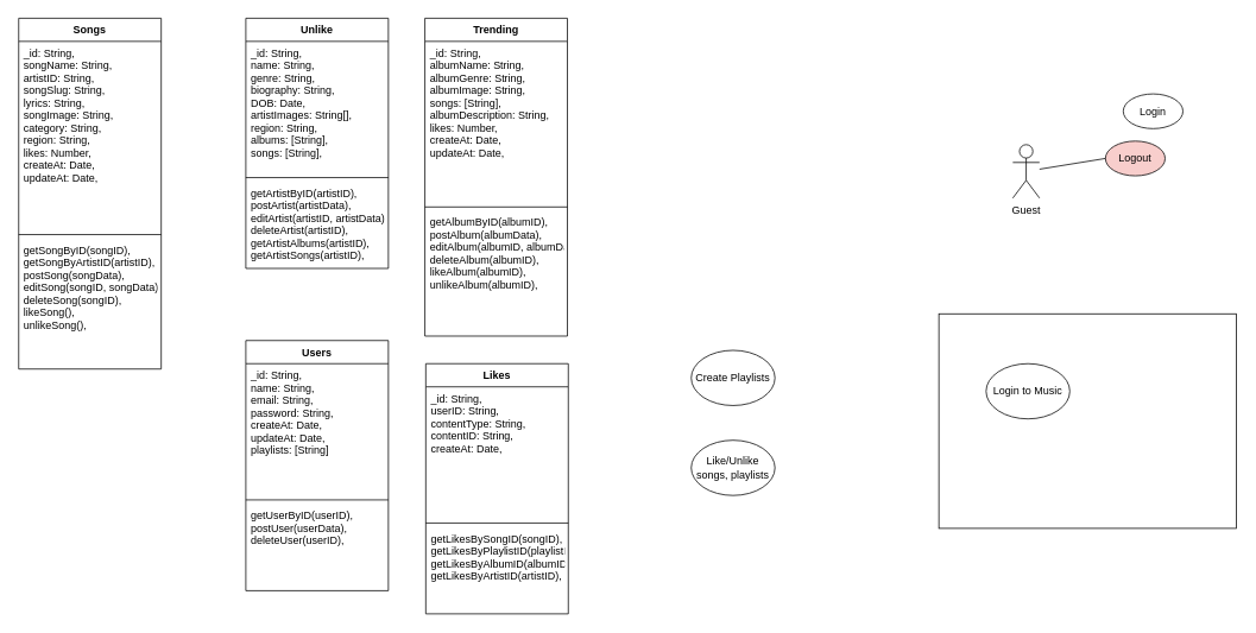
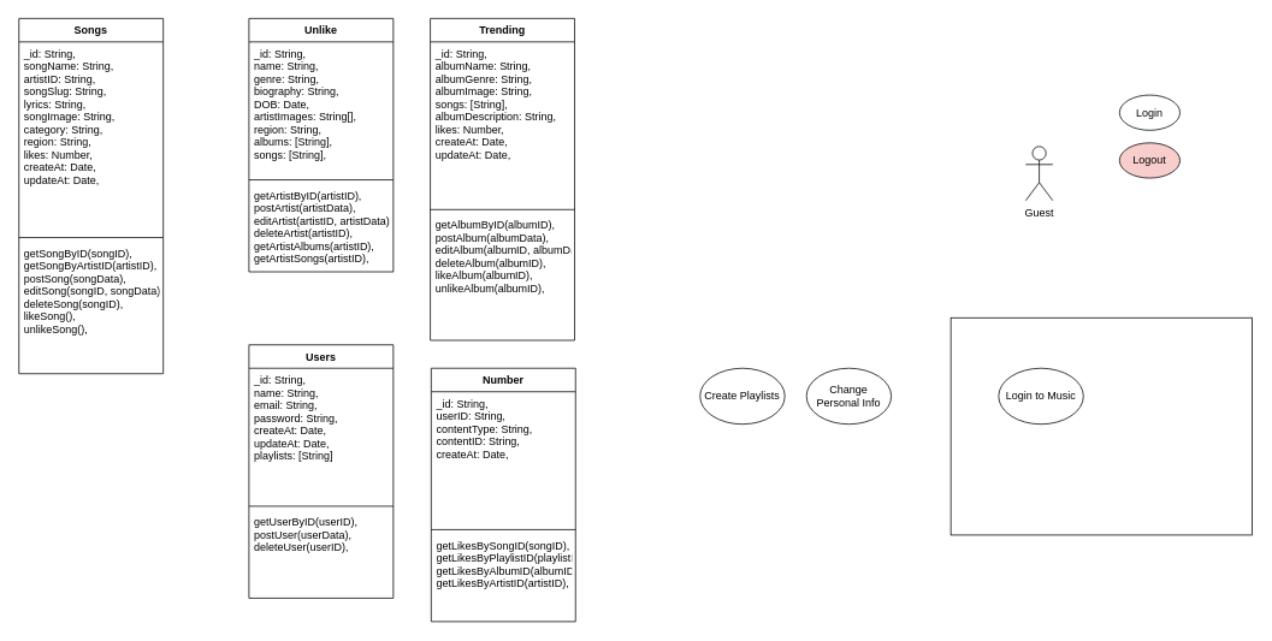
- <mxCell id="24" value="Login" style="ellipse;whiteSpace=wrap;html=1;" parent="1" vertex="1"><mxGeometry x="1260" y="105" width="67" height="39" as="geometry" /></mxCell>
+ <mxCell id="24" value="Login" style="ellipse;whiteSpace=wrap;html=1;" parent="1" vertex="1"><mxGeometry x="1240" y="105" width="67" height="39" as="geometry" /></mxCell>
- <mxCell id="26" value="" style="endArrow=none;html=1;rounded=0;entryX=0;entryY=0.5;entryDx=0;entryDy=0;" parent="1" source="23" target="25" edge="1"><mxGeometry width="50" height="50" relative="1" as="geometry"><mxPoint x="1162.01" y="234.02" as="sourcePoint" /><mxPoint x="1127" y="278" as="targetPoint" /></mxGeometry></mxCell>
- <mxCell id="19" value="Likes" style="swimlane;fontStyle=1;align=center;verticalAlign=top;childLayout=stackLayout;horizontal=1;startSize=26;horizontalStack=0;resizeParent=1;resizeParentMax=0;resizeLast=0;collapsible=1;marginBottom=0;" parent="1" vertex="1"><mxGeometry x="477" y="408" width="160" height="281" as="geometry"><mxRectangle x="155" y="-59" width="57" height="26" as="alternateBounds" /></mxGeometry></mxCell>
+ <mxCell id="19" value="Number" style="swimlane;fontStyle=1;align=center;verticalAlign=top;childLayout=stackLayout;horizontal=1;startSize=26;horizontalStack=0;resizeParent=1;resizeParentMax=0;resizeLast=0;collapsible=1;marginBottom=0;" parent="1" vertex="1"><mxGeometry x="477" y="408" width="160" height="281" as="geometry"><mxRectangle x="155" y="-59" width="57" height="26" as="alternateBounds" /></mxGeometry></mxCell>
- <mxCell id="28" value="Create Playlists" style="ellipse;whiteSpace=wrap;html=1;" parent="1" vertex="1"><mxGeometry x="775" y="393" width="94" height="62" as="geometry" /></mxCell>
+ <mxCell id="28" value="Create Playlists" style="ellipse;whiteSpace=wrap;html=1;" parent="1" vertex="1"><mxGeometry x="775" y="408" width="94" height="62" as="geometry" /></mxCell>
+ <mxCell id="29" value="Change Personal Info" style="ellipse;whiteSpace=wrap;html=1;" parent="1" vertex="1"><mxGeometry x="893" y="408" width="94" height="62" as="geometry" /></mxCell>
- <mxCell id="30" value="Like/Unlike songs, playlists" style="ellipse;whiteSpace=wrap;html=1;" parent="1" vertex="1"><mxGeometry x="775" y="494" width="94" height="62" as="geometry" /></mxCell>
